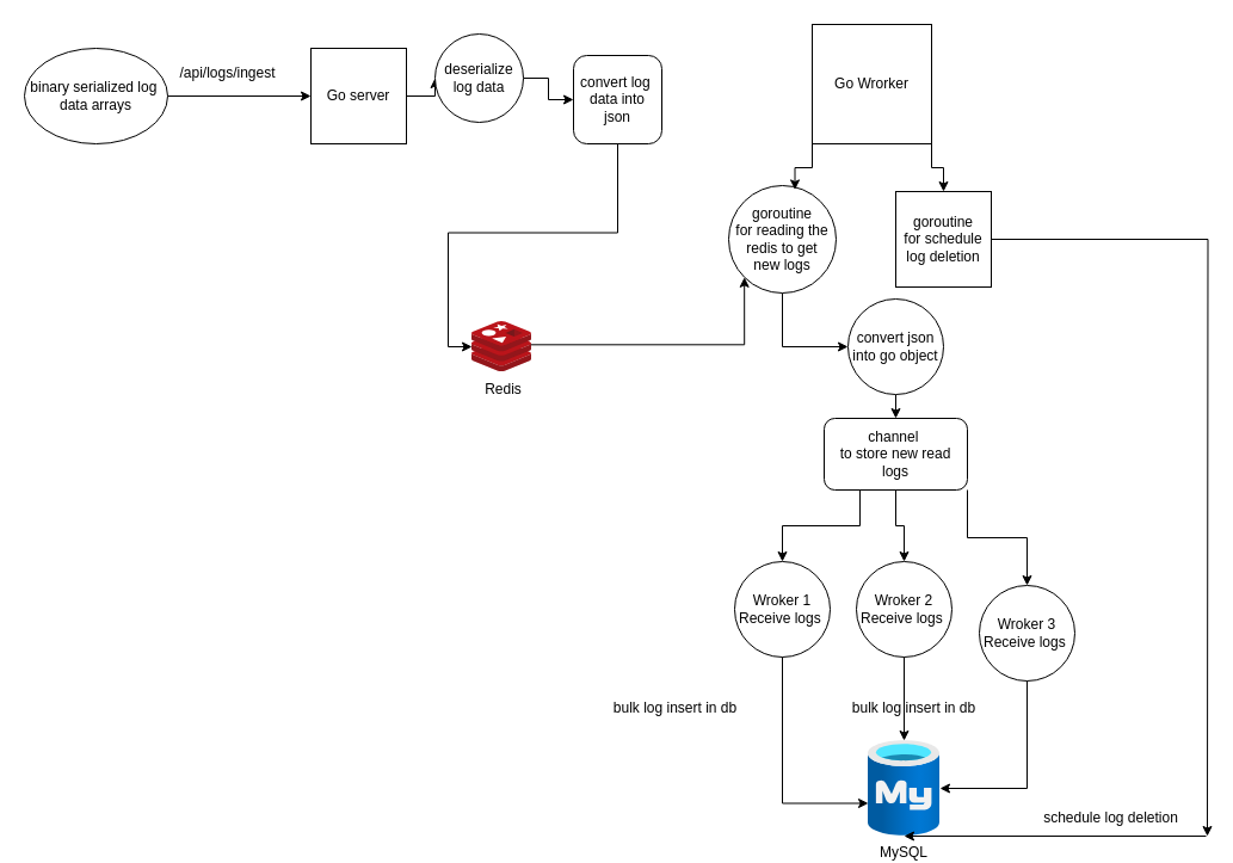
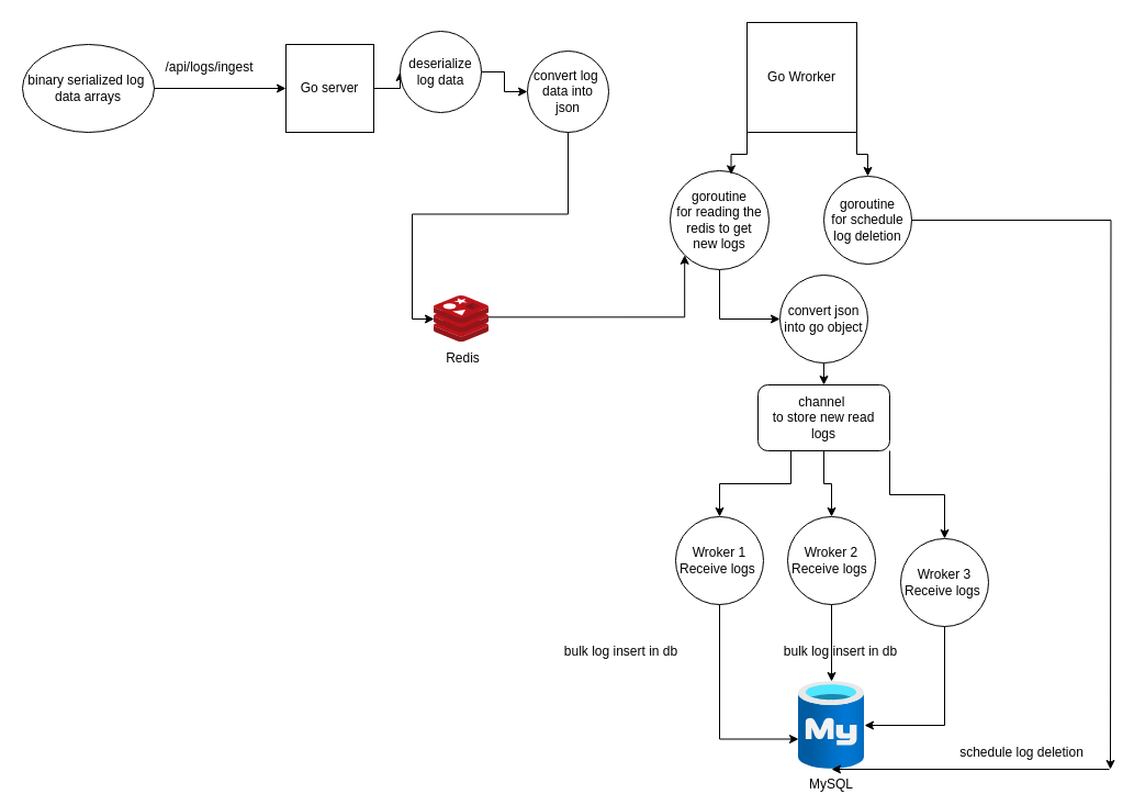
- <mxCell id="9" value="convert log&amp;nbsp;&lt;div&gt;data into&lt;/div&gt;&lt;div&gt;json&lt;/div&gt;" style="whiteSpace=wrap;html=1;aspect=fixed;rounded=1;" vertex="1" parent="1"><mxGeometry x="480" y="46" width="74" height="74" as="geometry" /></mxCell>
+ <mxCell id="9" value="convert log&amp;nbsp;&lt;div&gt;data into&lt;/div&gt;&lt;div&gt;json&lt;/div&gt;" style="ellipse;whiteSpace=wrap;html=1;aspect=fixed;" vertex="1" parent="1"><mxGeometry x="480" y="46" width="74" height="74" as="geometry" /></mxCell>
- <mxCell id="14" value="goroutine&lt;br&gt;for schedule&lt;br&gt;log deletion" style="whiteSpace=wrap;html=1;aspect=fixed;rounded=0;" vertex="1" parent="1"><mxGeometry x="750" y="160" width="80" height="80" as="geometry" /></mxCell>
+ <mxCell id="14" value="goroutine&lt;br&gt;for schedule&lt;br&gt;log deletion" style="ellipse;whiteSpace=wrap;html=1;aspect=fixed;" vertex="1" parent="1"><mxGeometry x="750" y="160" width="80" height="80" as="geometry" /></mxCell>
